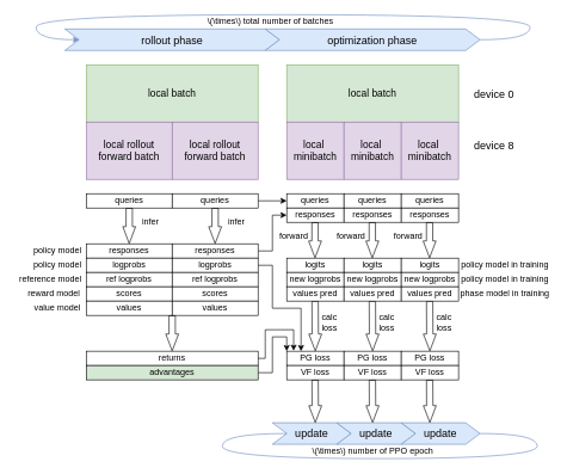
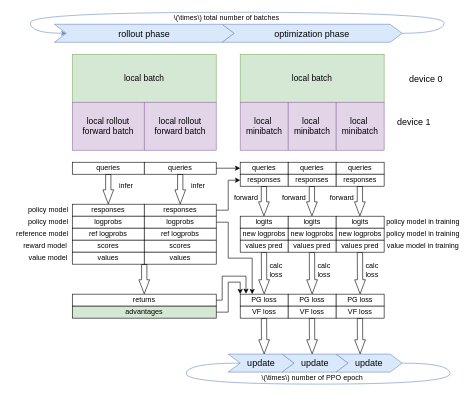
- <mxCell id="13" value="device 0" style="text;html=1;align=center;verticalAlign=middle;whiteSpace=wrap;rounded=0;fontSize=15;" vertex="1" parent="1"><mxGeometry x="640" y="117.5" width="100" height="25" as="geometry" /></mxCell>
+ <mxCell id="13" value="device 0" style="text;html=1;align=center;verticalAlign=middle;whiteSpace=wrap;rounded=0;fontSize=15;" vertex="1" parent="1"><mxGeometry x="660" y="117.5" width="100" height="25" as="geometry" /></mxCell>
- <mxCell id="14" value="device 8" style="text;html=1;align=center;verticalAlign=middle;whiteSpace=wrap;rounded=0;fontSize=15;" vertex="1" parent="1"><mxGeometry x="640" y="190" width="100" height="25" as="geometry" /></mxCell>
+ <mxCell id="14" value="device 1" style="text;html=1;align=center;verticalAlign=middle;whiteSpace=wrap;rounded=0;fontSize=15;" vertex="1" parent="1"><mxGeometry x="640" y="190" width="100" height="25" as="geometry" /></mxCell>
- <mxCell id="87" value="phase model in training" style="text;html=1;align=center;verticalAlign=middle;whiteSpace=wrap;rounded=0;" vertex="1" parent="1"><mxGeometry x="640" y="402.5" width="130" height="15" as="geometry" /></mxCell>
+ <mxCell id="87" value="value model in training" style="text;html=1;align=center;verticalAlign=middle;whiteSpace=wrap;rounded=0;" vertex="1" parent="1"><mxGeometry x="640" y="402.5" width="130" height="15" as="geometry" /></mxCell>
